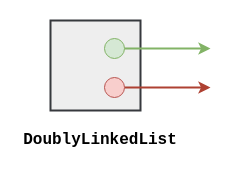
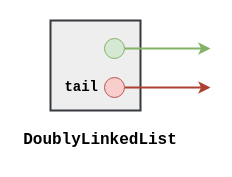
+ <mxCell id="8" value="&lt;font style=&quot;font-size: 14px;&quot; face=&quot;Courier New&quot;&gt;&lt;b style=&quot;&quot;&gt;tail&lt;/b&gt;&lt;/font&gt;" style="text;html=1;align=right;verticalAlign=middle;whiteSpace=wrap;rounded=0;" parent="1" vertex="1"><mxGeometry x="60" y="77" width="40" height="20" as="geometry" /></mxCell>
